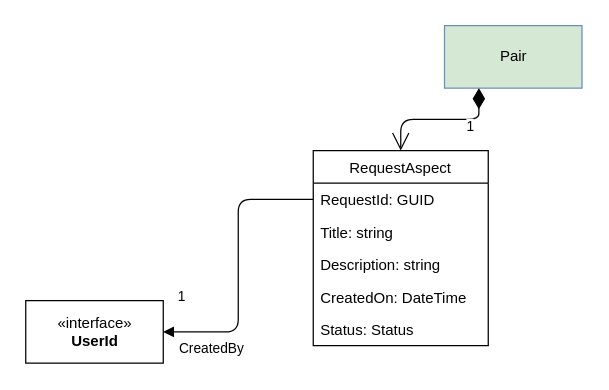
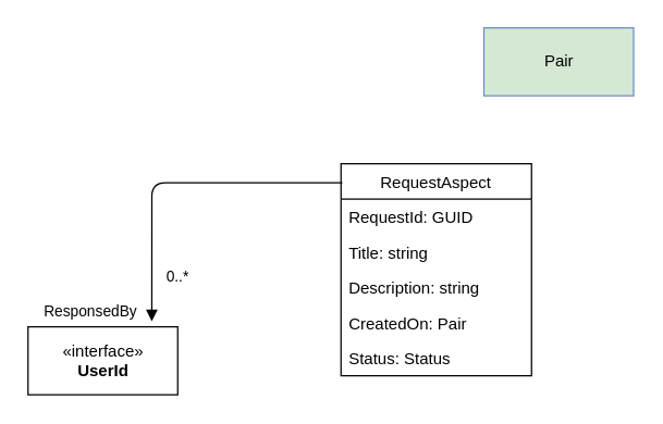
- <mxCell id="12" value="1" style="endArrow=open;html=1;endSize=12;startArrow=diamondThin;startSize=14;startFill=1;edgeStyle=orthogonalEdgeStyle;align=left;verticalAlign=bottom;exitX=0.25;exitY=1;exitDx=0;exitDy=0;entryX=0.5;entryY=0;entryDx=0;entryDy=0;" edge="1" parent="1" source="8" target="2"><mxGeometry x="-0.333" y="15" relative="1" as="geometry"><mxPoint x="330" y="180" as="sourcePoint" /><mxPoint x="490" y="180" as="targetPoint" /><mxPoint x="1" as="offset" /></mxGeometry></mxCell>
+ <mxCell id="13" value="ResponsedBy" style="endArrow=block;endFill=1;html=1;edgeStyle=orthogonalEdgeStyle;align=left;verticalAlign=top;exitX=0.007;exitY=0.09;exitDx=0;exitDy=0;exitPerimeter=0;entryX=0.827;entryY=-0.08;entryDx=0;entryDy=0;entryPerimeter=0;" edge="1" parent="1" source="2" target="9"><mxGeometry x="0.838" y="-81" relative="1" as="geometry"><mxPoint x="330" y="180" as="sourcePoint" /><mxPoint x="490" y="180" as="targetPoint" /><Array as="points"><mxPoint x="111" y="134" /></Array><mxPoint as="offset" /></mxGeometry></mxCell>
+ <mxCell id="14" value="0..*" style="edgeLabel;resizable=0;html=1;align=left;verticalAlign=bottom;" connectable="0" vertex="1" parent="13"><mxGeometry x="-1" relative="1" as="geometry"><mxPoint x="-130.98" y="76.96" as="offset" /></mxGeometry></mxCell>
- <mxCell id="10" value="CreatedBy" style="endArrow=block;endFill=1;html=1;edgeStyle=orthogonalEdgeStyle;align=left;verticalAlign=top;entryX=1;entryY=0.5;entryDx=0;entryDy=0;exitX=0;exitY=0.5;exitDx=0;exitDy=0;" edge="1" parent="1" source="3" target="9"><mxGeometry x="0.903" relative="1" as="geometry"><mxPoint x="330" y="180" as="sourcePoint" /><mxPoint x="490" y="180" as="targetPoint" /><mxPoint as="offset" /></mxGeometry></mxCell>
- <mxCell id="11" value="1" style="edgeLabel;resizable=0;html=1;align=left;verticalAlign=bottom;" connectable="0" vertex="1" parent="10"><mxGeometry x="-1" relative="1" as="geometry"><mxPoint x="-110" y="86" as="offset" /></mxGeometry></mxCell>
- <mxCell id="6" value="CreatedOn: DateTime" style="text;strokeColor=none;fillColor=none;align=left;verticalAlign=top;spacingLeft=4;spacingRight=4;overflow=hidden;rotatable=0;points=[[0,0.5],[1,0.5]];portConstraint=eastwest;" vertex="1" parent="2"><mxGeometry y="104" width="140" height="26" as="geometry" /></mxCell>
+ <mxCell id="6" value="CreatedOn: Pair" style="text;strokeColor=none;fillColor=none;align=left;verticalAlign=top;spacingLeft=4;spacingRight=4;overflow=hidden;rotatable=0;points=[[0,0.5],[1,0.5]];portConstraint=eastwest;" vertex="1" parent="2"><mxGeometry y="104" width="140" height="26" as="geometry" /></mxCell>
